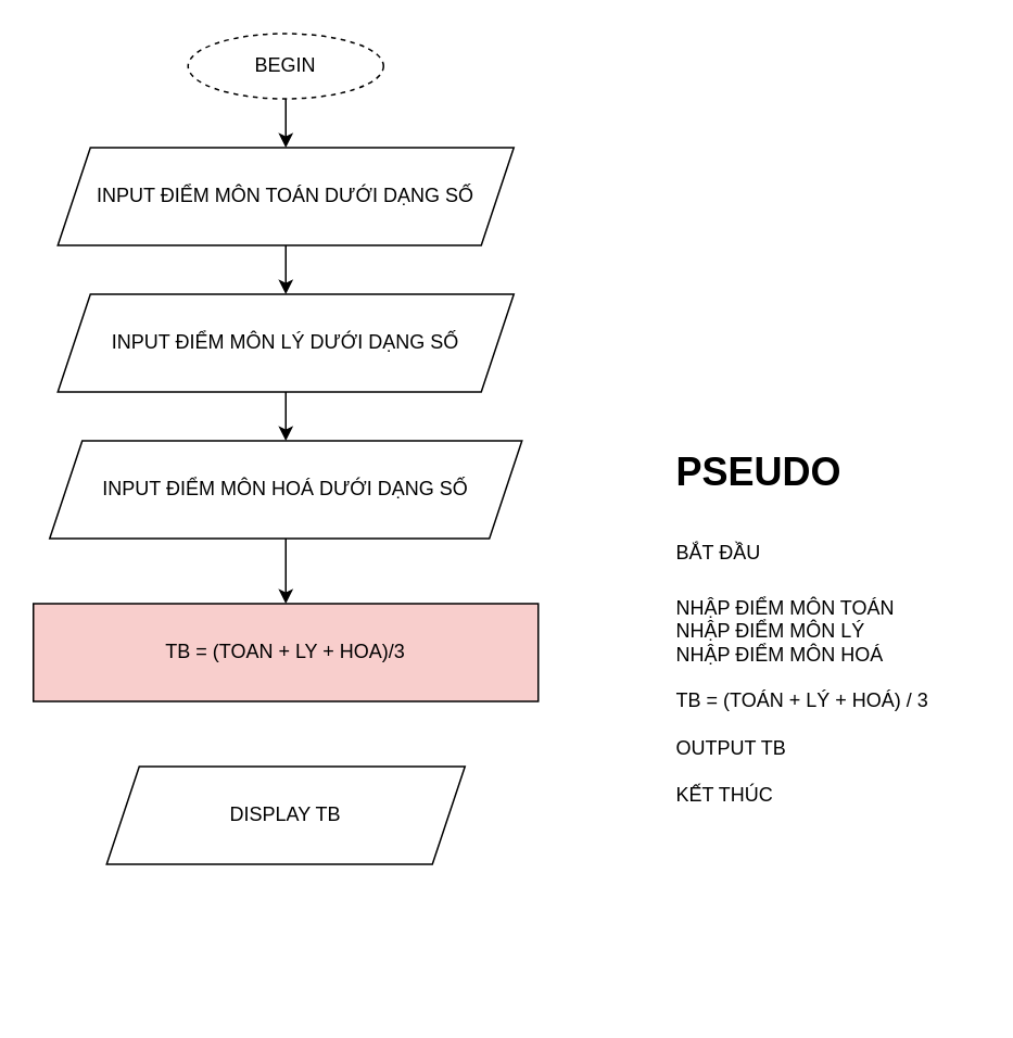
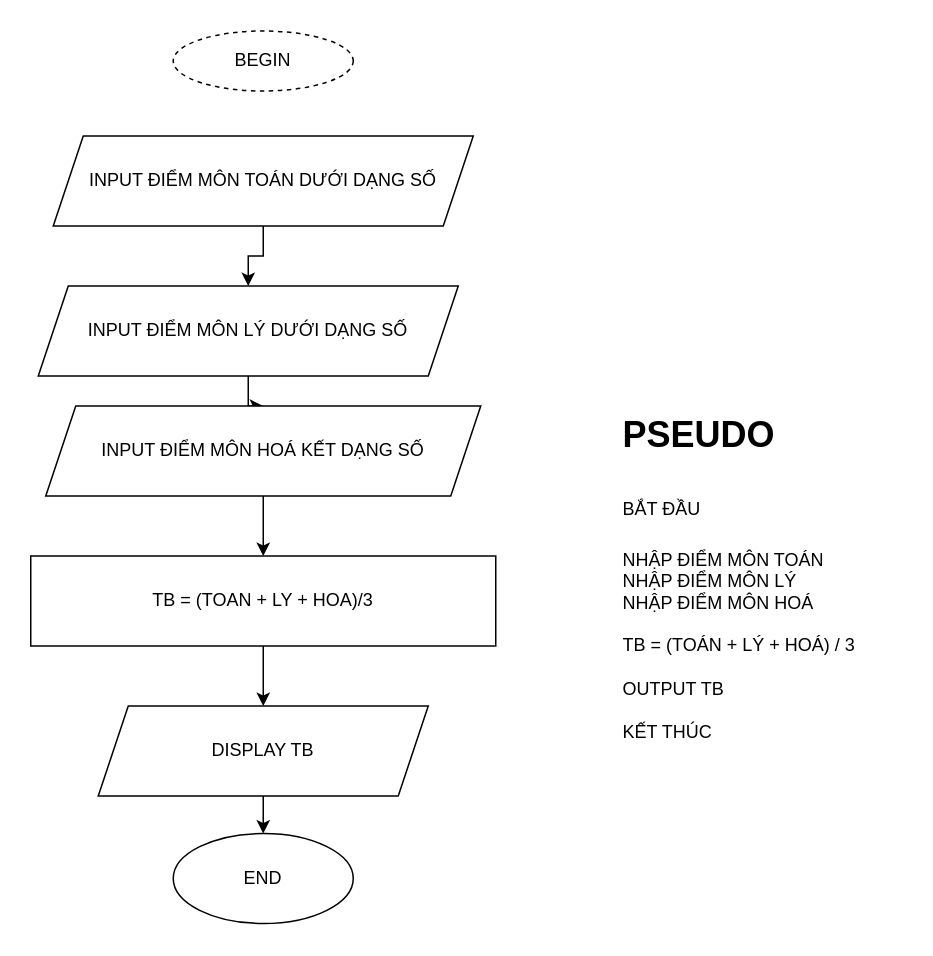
- <mxCell id="2" value="" style="edgeStyle=orthogonalEdgeStyle;rounded=0;orthogonalLoop=1;jettySize=auto;html=1;" edge="1" parent="1" source="3" target="5"><mxGeometry relative="1" as="geometry" /></mxCell>
- <mxCell id="7" value="&lt;span&gt;INPUT ĐIỂM MÔN LÝ DƯỚI DẠNG SỐ&lt;/span&gt;" style="shape=parallelogram;perimeter=parallelogramPerimeter;whiteSpace=wrap;html=1;fixedSize=1;" vertex="1" parent="1"><mxGeometry x="35" y="180" width="280" height="60" as="geometry" /></mxCell>
+ <mxCell id="7" value="&lt;span&gt;INPUT ĐIỂM MÔN LÝ DƯỚI DẠNG SỐ&lt;/span&gt;" style="shape=parallelogram;perimeter=parallelogramPerimeter;whiteSpace=wrap;html=1;fixedSize=1;" vertex="1" parent="1"><mxGeometry x="25" y="190" width="280" height="60" as="geometry" /></mxCell>
- <mxCell id="9" value="&lt;span&gt;INPUT ĐIỂM MÔN HOÁ DƯỚI DẠNG SỐ&lt;/span&gt;" style="shape=parallelogram;perimeter=parallelogramPerimeter;whiteSpace=wrap;html=1;fixedSize=1;" vertex="1" parent="1"><mxGeometry x="30" y="270" width="290" height="60" as="geometry" /></mxCell>
+ <mxCell id="9" value="&lt;span&gt;INPUT ĐIỂM MÔN HOÁ KẾT DẠNG SỐ&lt;/span&gt;" style="shape=parallelogram;perimeter=parallelogramPerimeter;whiteSpace=wrap;html=1;fixedSize=1;" vertex="1" parent="1"><mxGeometry x="30" y="270" width="290" height="60" as="geometry" /></mxCell>
- <mxCell id="11" value="TB = (TOAN + LY + HOA)/3" style="whiteSpace=wrap;html=1;fillColor=#f8cecc;" vertex="1" parent="1"><mxGeometry x="20" y="370" width="310" height="60" as="geometry" /></mxCell>
+ <mxCell id="11" value="TB = (TOAN + LY + HOA)/3" style="whiteSpace=wrap;html=1;" vertex="1" parent="1"><mxGeometry x="20" y="370" width="310" height="60" as="geometry" /></mxCell>
+ <mxCell id="10" value="" style="edgeStyle=orthogonalEdgeStyle;rounded=0;orthogonalLoop=1;jettySize=auto;html=1;" edge="1" parent="1" source="11" target="13"><mxGeometry relative="1" as="geometry" /></mxCell>
+ <mxCell id="12" value="" style="edgeStyle=orthogonalEdgeStyle;rounded=0;orthogonalLoop=1;jettySize=auto;html=1;" edge="1" parent="1" source="13" target="14"><mxGeometry relative="1" as="geometry" /></mxCell>
+ <mxCell id="14" value="END" style="ellipse;whiteSpace=wrap;html=1;" vertex="1" parent="1"><mxGeometry x="115" y="555" width="120" height="60" as="geometry" /></mxCell>
